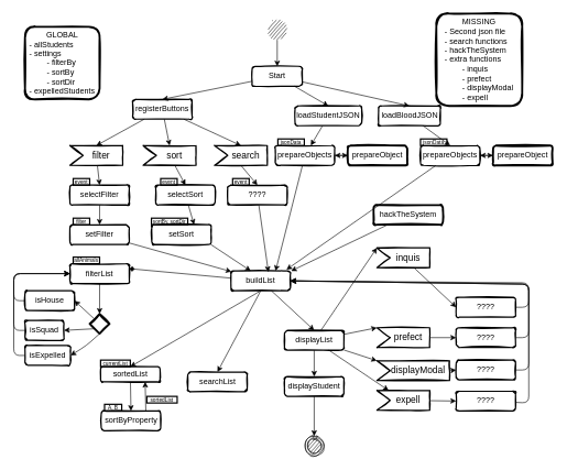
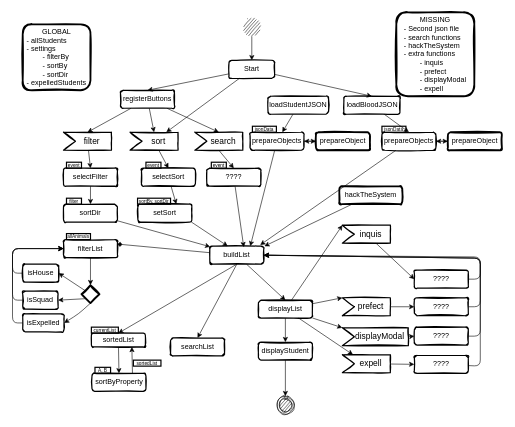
- <mxCell id="5" style="edgeStyle=none;html=1;entryX=0.5;entryY=0;entryDx=0;entryDy=0;fontColor=#000000;strokeColor=#000000;" parent="1" source="7" target="13" edge="1"><mxGeometry relative="1" as="geometry" /></mxCell>
+ <mxCell id="5" style="edgeStyle=none;html=1;fontColor=#000000;strokeColor=#000000;" parent="1" source="7" target="35" edge="1"><mxGeometry relative="1" as="geometry" /></mxCell>
- <mxCell id="41" value="setFilter" style="rounded=1;whiteSpace=wrap;html=1;sketch=1;fontColor=#000000;strokeColor=#000000;strokeWidth=2;fillColor=none;" parent="1" vertex="1"><mxGeometry x="105" y="340" width="90" height="30" as="geometry" /></mxCell>
+ <mxCell id="41" value="sortDir" style="rounded=1;whiteSpace=wrap;html=1;sketch=1;fontColor=#000000;strokeColor=#000000;strokeWidth=2;fillColor=none;" parent="1" vertex="1"><mxGeometry x="105" y="340" width="90" height="30" as="geometry" /></mxCell>
- <mxCell id="53" value="isHouse" style="rounded=1;whiteSpace=wrap;html=1;sketch=1;fontColor=#000000;strokeColor=#000000;strokeWidth=2;fillColor=none;" parent="1" vertex="1"><mxGeometry x="37" y="440" width="75" height="30" as="geometry" /></mxCell>
+ <mxCell id="53" value="isHouse" style="rounded=1;whiteSpace=wrap;html=1;sketch=1;fontColor=#000000;strokeColor=#000000;strokeWidth=2;fillColor=none;" parent="1" vertex="1"><mxGeometry x="37" y="440" width="60" height="30" as="geometry" /></mxCell>
